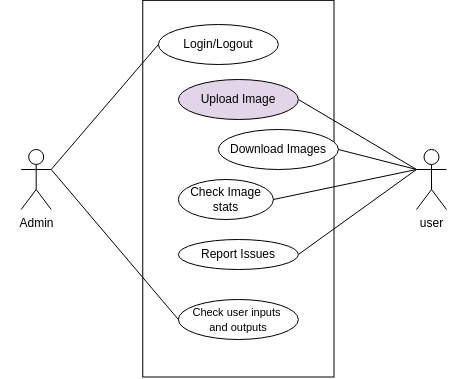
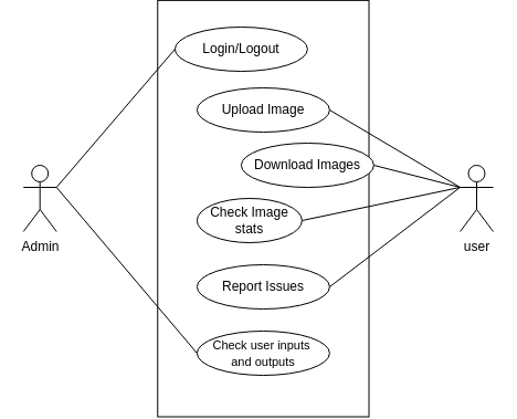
- <mxCell id="6" value="Upload Image" style="ellipse;whiteSpace=wrap;html=1;fillColor=#e1d5e7;" vertex="1" parent="1"><mxGeometry x="177.88" y="75" width="120" height="40" as="geometry" /></mxCell>
+ <mxCell id="6" value="Upload Image" style="ellipse;whiteSpace=wrap;html=1;" vertex="1" parent="1"><mxGeometry x="177.88" y="75" width="120" height="40" as="geometry" /></mxCell>
- <mxCell id="9" value="Report Issues" style="ellipse;whiteSpace=wrap;html=1;" vertex="1" parent="1"><mxGeometry x="177.88" y="235" width="120" height="30" as="geometry" /></mxCell>
+ <mxCell id="9" value="Report Issues" style="ellipse;whiteSpace=wrap;html=1;" vertex="1" parent="1"><mxGeometry x="177.88" y="235" width="120" height="40" as="geometry" /></mxCell>
